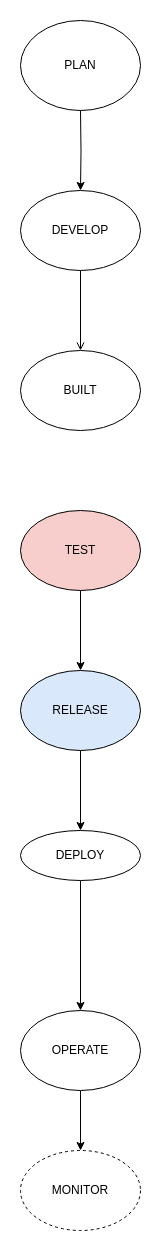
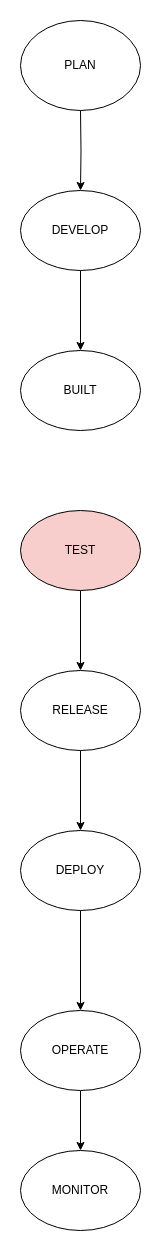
- <mxCell id="3" value="" style="edgeStyle=orthogonalEdgeStyle;rounded=0;orthogonalLoop=1;jettySize=auto;html=1;endArrow=open;" edge="1" parent="1" source="4" target="5"><mxGeometry relative="1" as="geometry" /></mxCell>
+ <mxCell id="3" value="" style="edgeStyle=orthogonalEdgeStyle;rounded=0;orthogonalLoop=1;jettySize=auto;html=1;" edge="1" parent="1" source="4" target="5"><mxGeometry relative="1" as="geometry" /></mxCell>
- <mxCell id="9" value="RELEASE" style="ellipse;whiteSpace=wrap;html=1;fillColor=#dae8fc;" vertex="1" parent="1"><mxGeometry x="20" y="670" width="120" height="80" as="geometry" /></mxCell>
+ <mxCell id="9" value="RELEASE" style="ellipse;whiteSpace=wrap;html=1;" vertex="1" parent="1"><mxGeometry x="20" y="670" width="120" height="80" as="geometry" /></mxCell>
- <mxCell id="11" value="DEPLOY" style="ellipse;whiteSpace=wrap;html=1;" vertex="1" parent="1"><mxGeometry x="20" y="830" width="120" height="50" as="geometry" /></mxCell>
+ <mxCell id="11" value="DEPLOY" style="ellipse;whiteSpace=wrap;html=1;" vertex="1" parent="1"><mxGeometry x="20" y="830" width="120" height="80" as="geometry" /></mxCell>
- <mxCell id="14" value="MONITOR" style="ellipse;whiteSpace=wrap;html=1;dashed=1;" vertex="1" parent="1"><mxGeometry x="20" y="1150" width="120" height="80" as="geometry" /></mxCell>
+ <mxCell id="14" value="MONITOR" style="ellipse;whiteSpace=wrap;html=1;" vertex="1" parent="1"><mxGeometry x="20" y="1150" width="120" height="80" as="geometry" /></mxCell>
